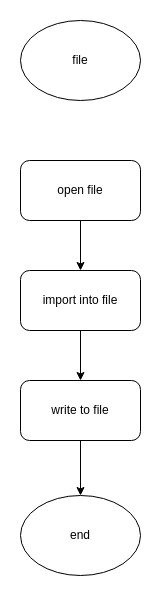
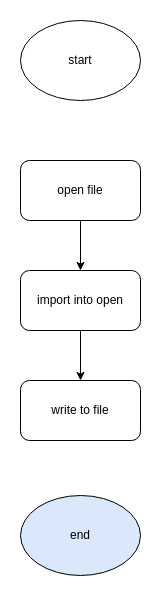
- <mxCell id="2" value="file" style="ellipse;whiteSpace=wrap;html=1;" vertex="1" parent="1"><mxGeometry x="20" y="20" width="120" height="80" as="geometry" /></mxCell>
+ <mxCell id="2" value="start" style="ellipse;whiteSpace=wrap;html=1;" vertex="1" parent="1"><mxGeometry x="20" y="20" width="120" height="80" as="geometry" /></mxCell>
- <mxCell id="6" value="import into file" style="rounded=1;whiteSpace=wrap;html=1;" vertex="1" parent="1"><mxGeometry x="20" y="270" width="120" height="60" as="geometry" /></mxCell>
+ <mxCell id="6" value="import into open" style="rounded=1;whiteSpace=wrap;html=1;" vertex="1" parent="1"><mxGeometry x="20" y="270" width="120" height="60" as="geometry" /></mxCell>
- <mxCell id="7" style="edgeStyle=orthogonalEdgeStyle;rounded=0;orthogonalLoop=1;jettySize=auto;html=1;exitX=0.5;exitY=1;exitDx=0;exitDy=0;entryX=0.5;entryY=0;entryDx=0;entryDy=0;" edge="1" parent="1" source="8" target="9"><mxGeometry relative="1" as="geometry" /></mxCell>
- <mxCell id="9" value="end" style="ellipse;whiteSpace=wrap;html=1;" vertex="1" parent="1"><mxGeometry x="20" y="495" width="120" height="80" as="geometry" /></mxCell>
+ <mxCell id="9" value="end" style="ellipse;whiteSpace=wrap;html=1;fillColor=#dae8fc;" vertex="1" parent="1"><mxGeometry x="20" y="495" width="120" height="80" as="geometry" /></mxCell>
